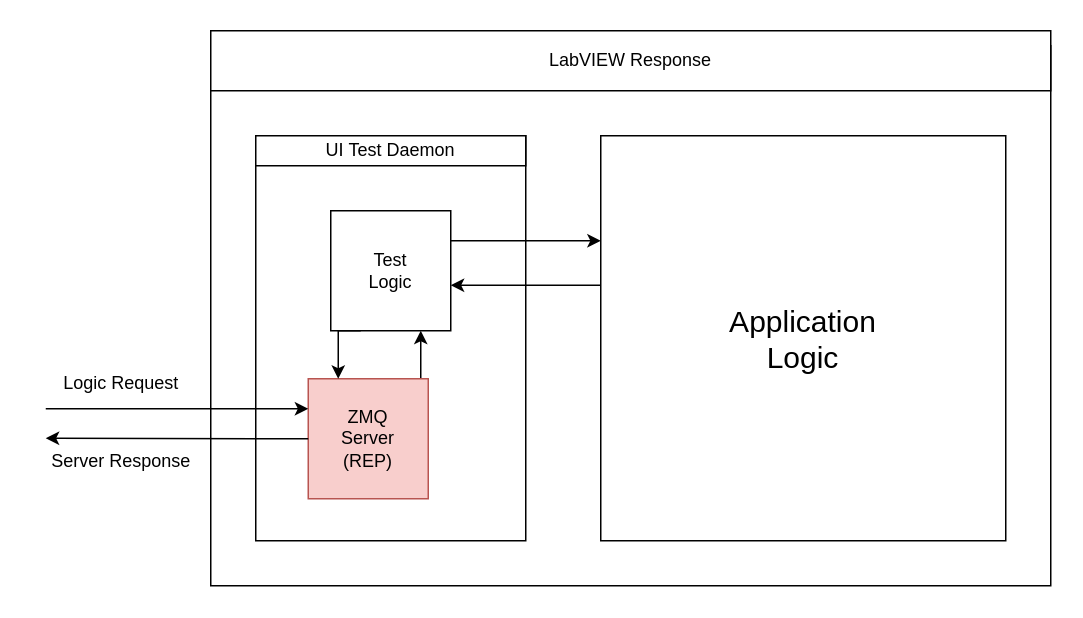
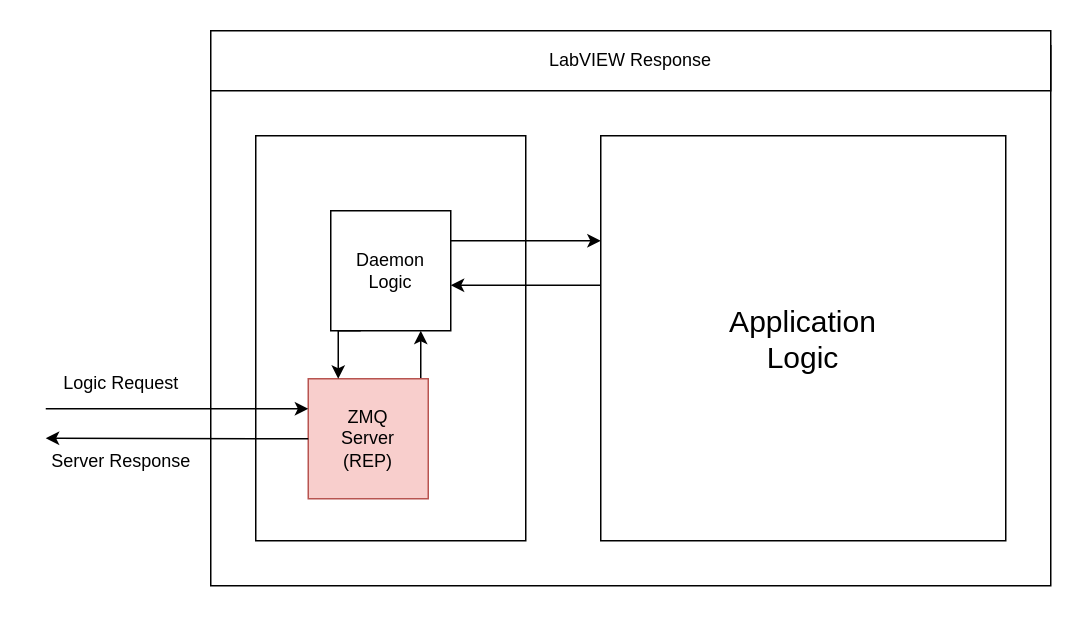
- <mxCell id="8" value="UI&amp;nbsp;Test&amp;nbsp;Daemon" style="whiteSpace=wrap;html=1;" vertex="1" parent="1"><mxGeometry x="170" y="90" width="180" height="20" as="geometry" /></mxCell>
- <mxCell id="14" value="Test&lt;br&gt;Logic" style="whiteSpace=wrap;html=1;aspect=fixed;" vertex="1" parent="1"><mxGeometry x="220" y="140" width="80" height="80" as="geometry" /></mxCell>
+ <mxCell id="14" value="Daemon&lt;br&gt;Logic" style="whiteSpace=wrap;html=1;aspect=fixed;" vertex="1" parent="1"><mxGeometry x="220" y="140" width="80" height="80" as="geometry" /></mxCell>
